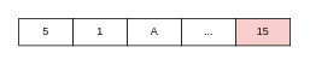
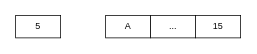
- <mxCell id="3" value="1" style="rounded=0;whiteSpace=wrap;html=1;" vertex="1" parent="1"><mxGeometry x="80" y="20" width="60" height="30" as="geometry" /></mxCell>
- <mxCell id="5" value="15" style="rounded=0;whiteSpace=wrap;html=1;fillColor=#f8cecc;" vertex="1" parent="1"><mxGeometry x="260" y="20" width="60" height="30" as="geometry" /></mxCell>
+ <mxCell id="5" value="15" style="rounded=0;whiteSpace=wrap;html=1;" vertex="1" parent="1"><mxGeometry x="260" y="20" width="60" height="30" as="geometry" /></mxCell>
